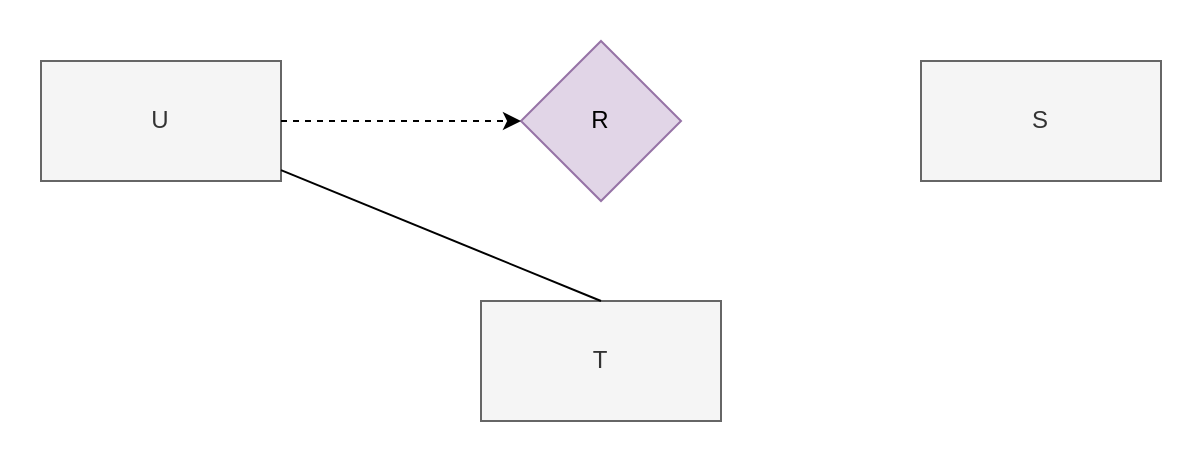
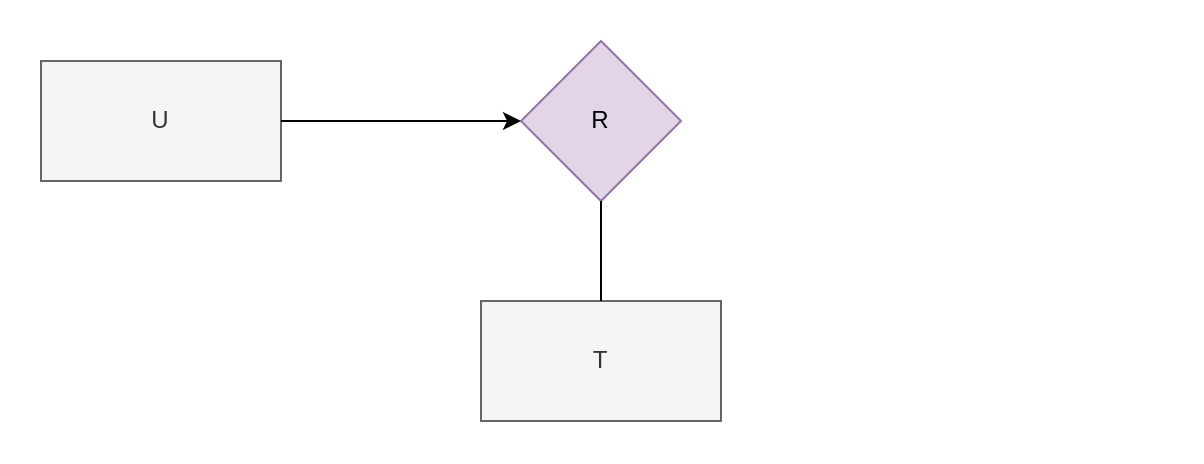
- <mxCell id="6" value="" style="endArrow=classic;html=1;rounded=0;entryX=0;entryY=0.5;entryDx=0;entryDy=0;exitX=1;exitY=0.5;exitDx=0;exitDy=0;dashed=1;" edge="1" parent="1" source="2" target="3"><mxGeometry width="50" height="50" relative="1" as="geometry"><mxPoint x="320" y="280" as="sourcePoint" /><mxPoint x="370" y="230" as="targetPoint" /></mxGeometry></mxCell>
+ <mxCell id="6" value="" style="endArrow=classic;html=1;rounded=0;entryX=0;entryY=0.5;entryDx=0;entryDy=0;exitX=1;exitY=0.5;exitDx=0;exitDy=0;" edge="1" parent="1" source="2" target="3"><mxGeometry width="50" height="50" relative="1" as="geometry"><mxPoint x="320" y="280" as="sourcePoint" /><mxPoint x="370" y="230" as="targetPoint" /></mxGeometry></mxCell>
- <mxCell id="4" value="S" style="rounded=0;whiteSpace=wrap;html=1;fillColor=#f5f5f5;fontColor=#333333;strokeColor=#666666;" vertex="1" parent="1"><mxGeometry x="460" y="30" width="120" height="60" as="geometry" /></mxCell>
- <mxCell id="7" value="" style="endArrow=none;html=1;rounded=0;exitX=0.5;exitY=0;exitDx=0;exitDy=0;" edge="1" parent="1" source="5" target="2"><mxGeometry width="50" height="50" relative="1" as="geometry"><mxPoint x="320" y="280" as="sourcePoint" /><mxPoint x="370" y="230" as="targetPoint" /></mxGeometry></mxCell>
+ <mxCell id="7" value="" style="endArrow=none;html=1;rounded=0;entryX=0.5;entryY=1;entryDx=0;entryDy=0;exitX=0.5;exitY=0;exitDx=0;exitDy=0;" edge="1" parent="1" source="5" target="3"><mxGeometry width="50" height="50" relative="1" as="geometry"><mxPoint x="320" y="280" as="sourcePoint" /><mxPoint x="370" y="230" as="targetPoint" /></mxGeometry></mxCell>
